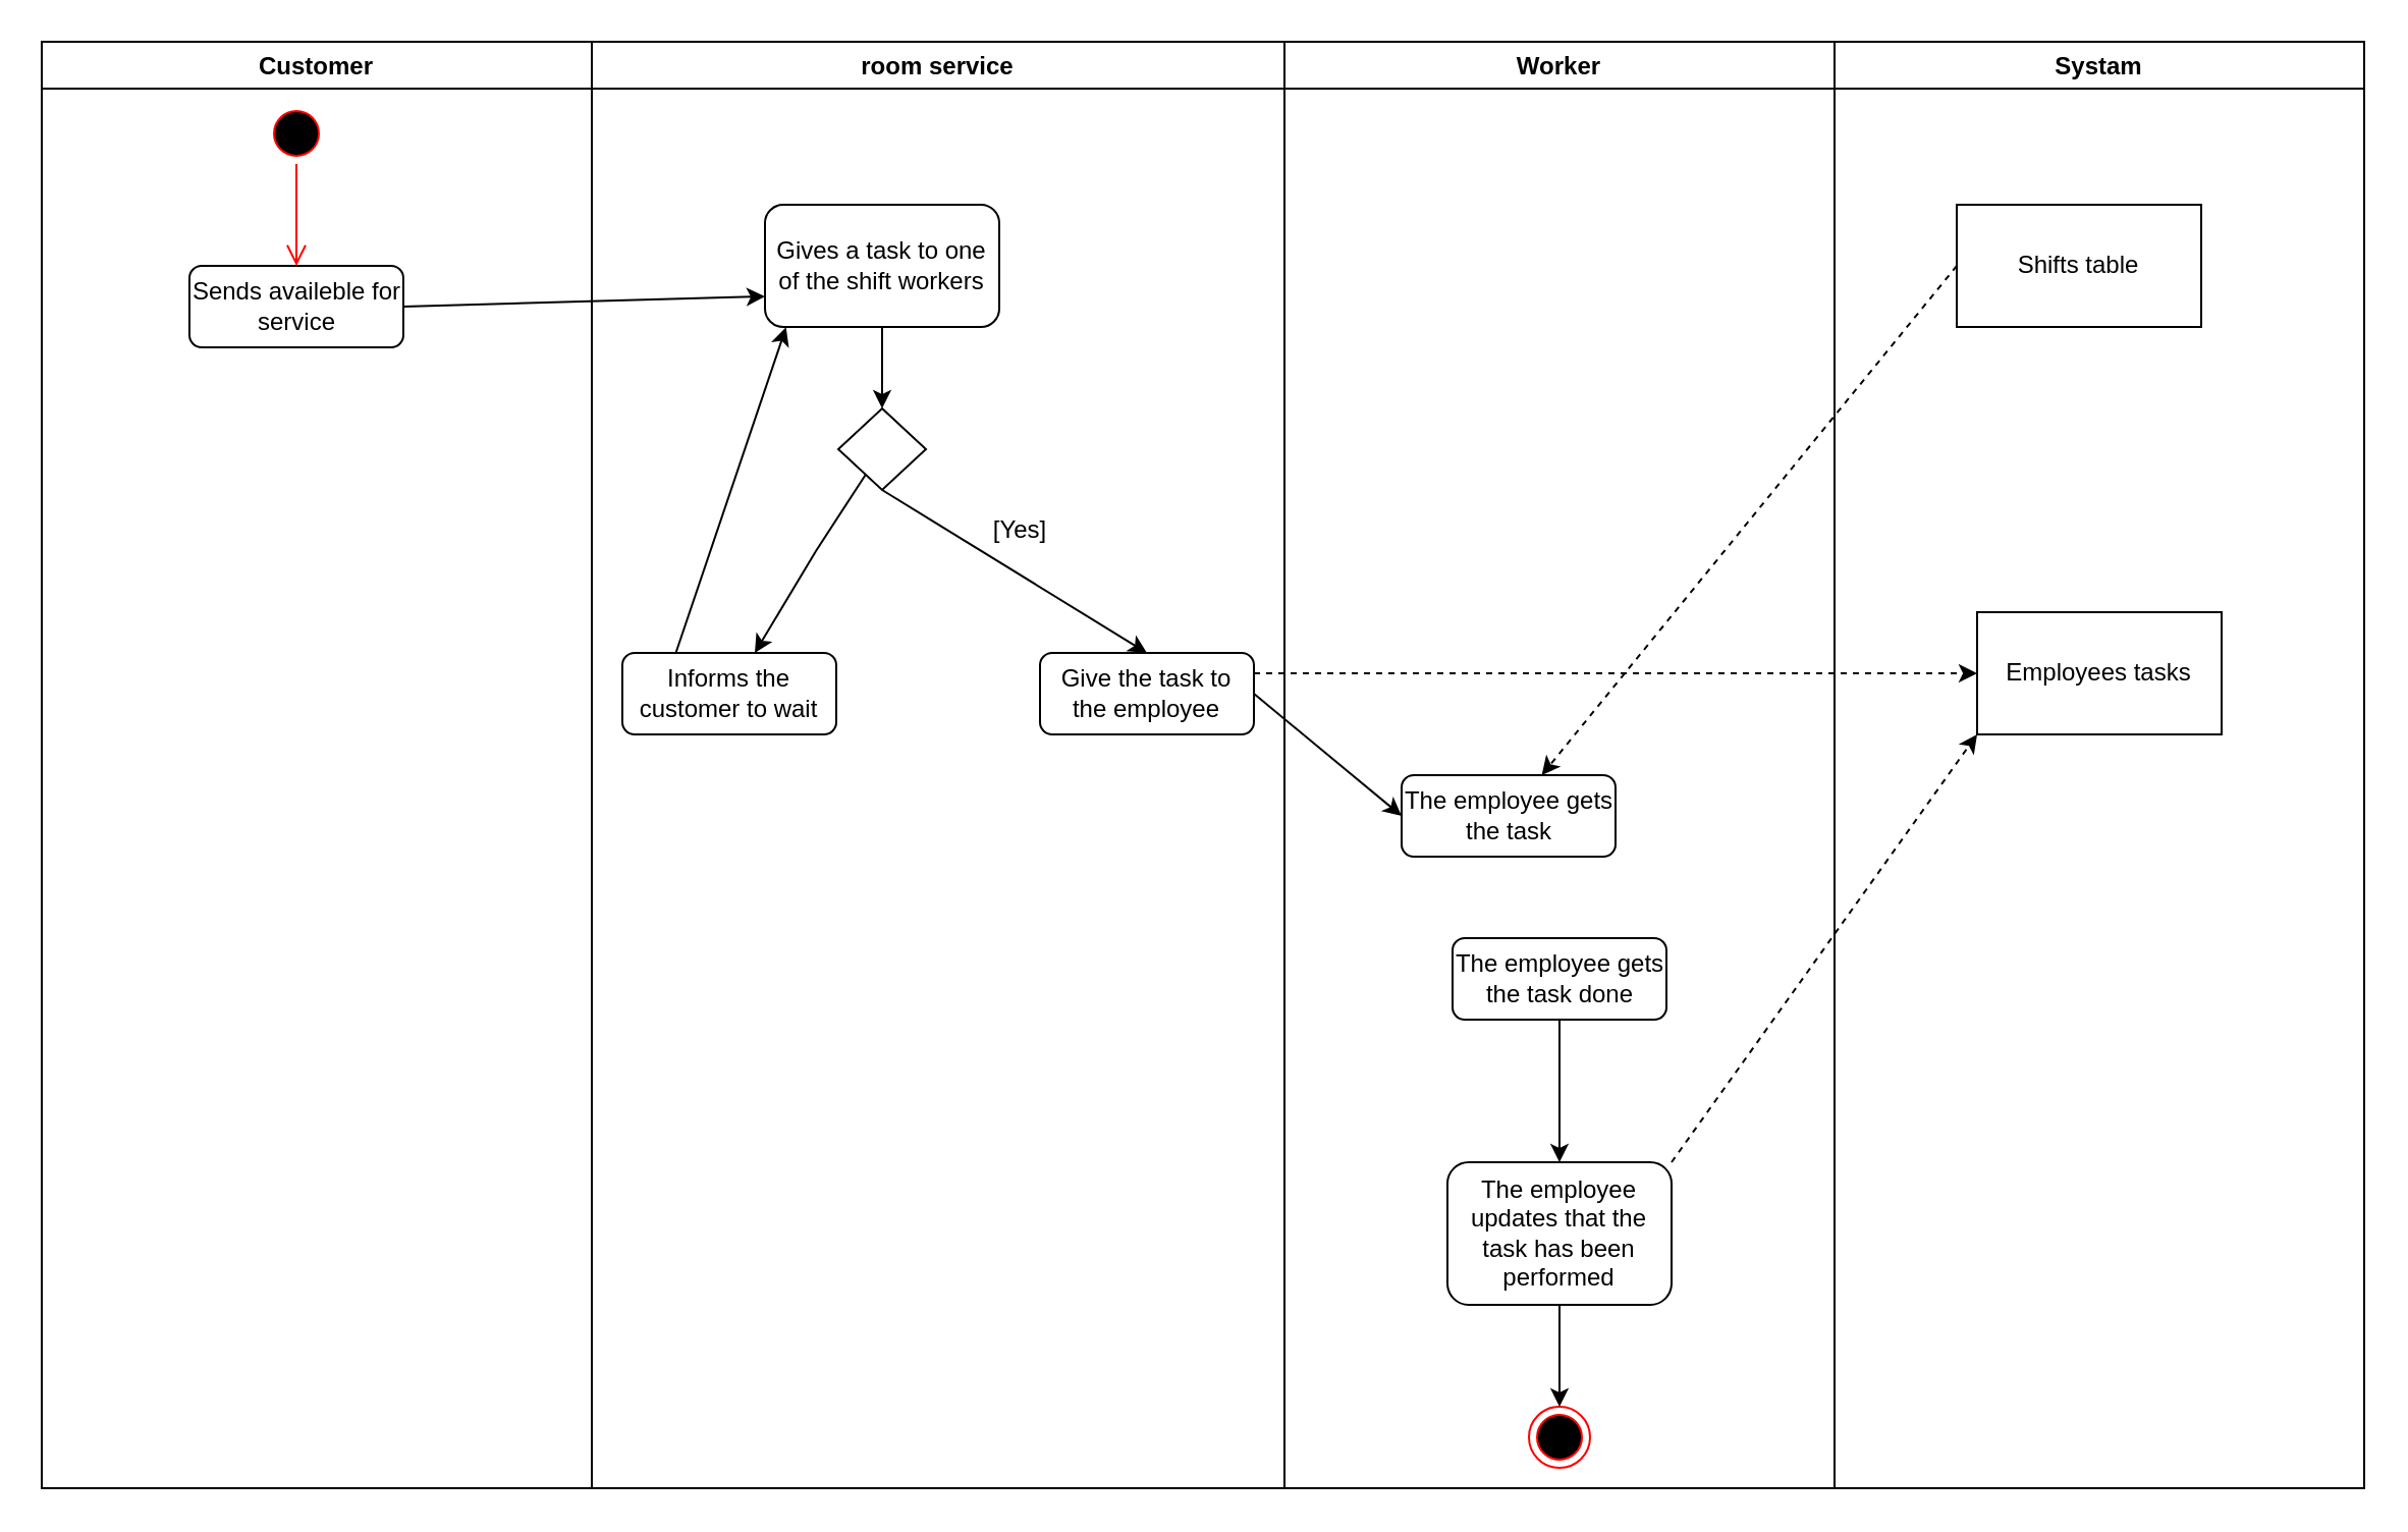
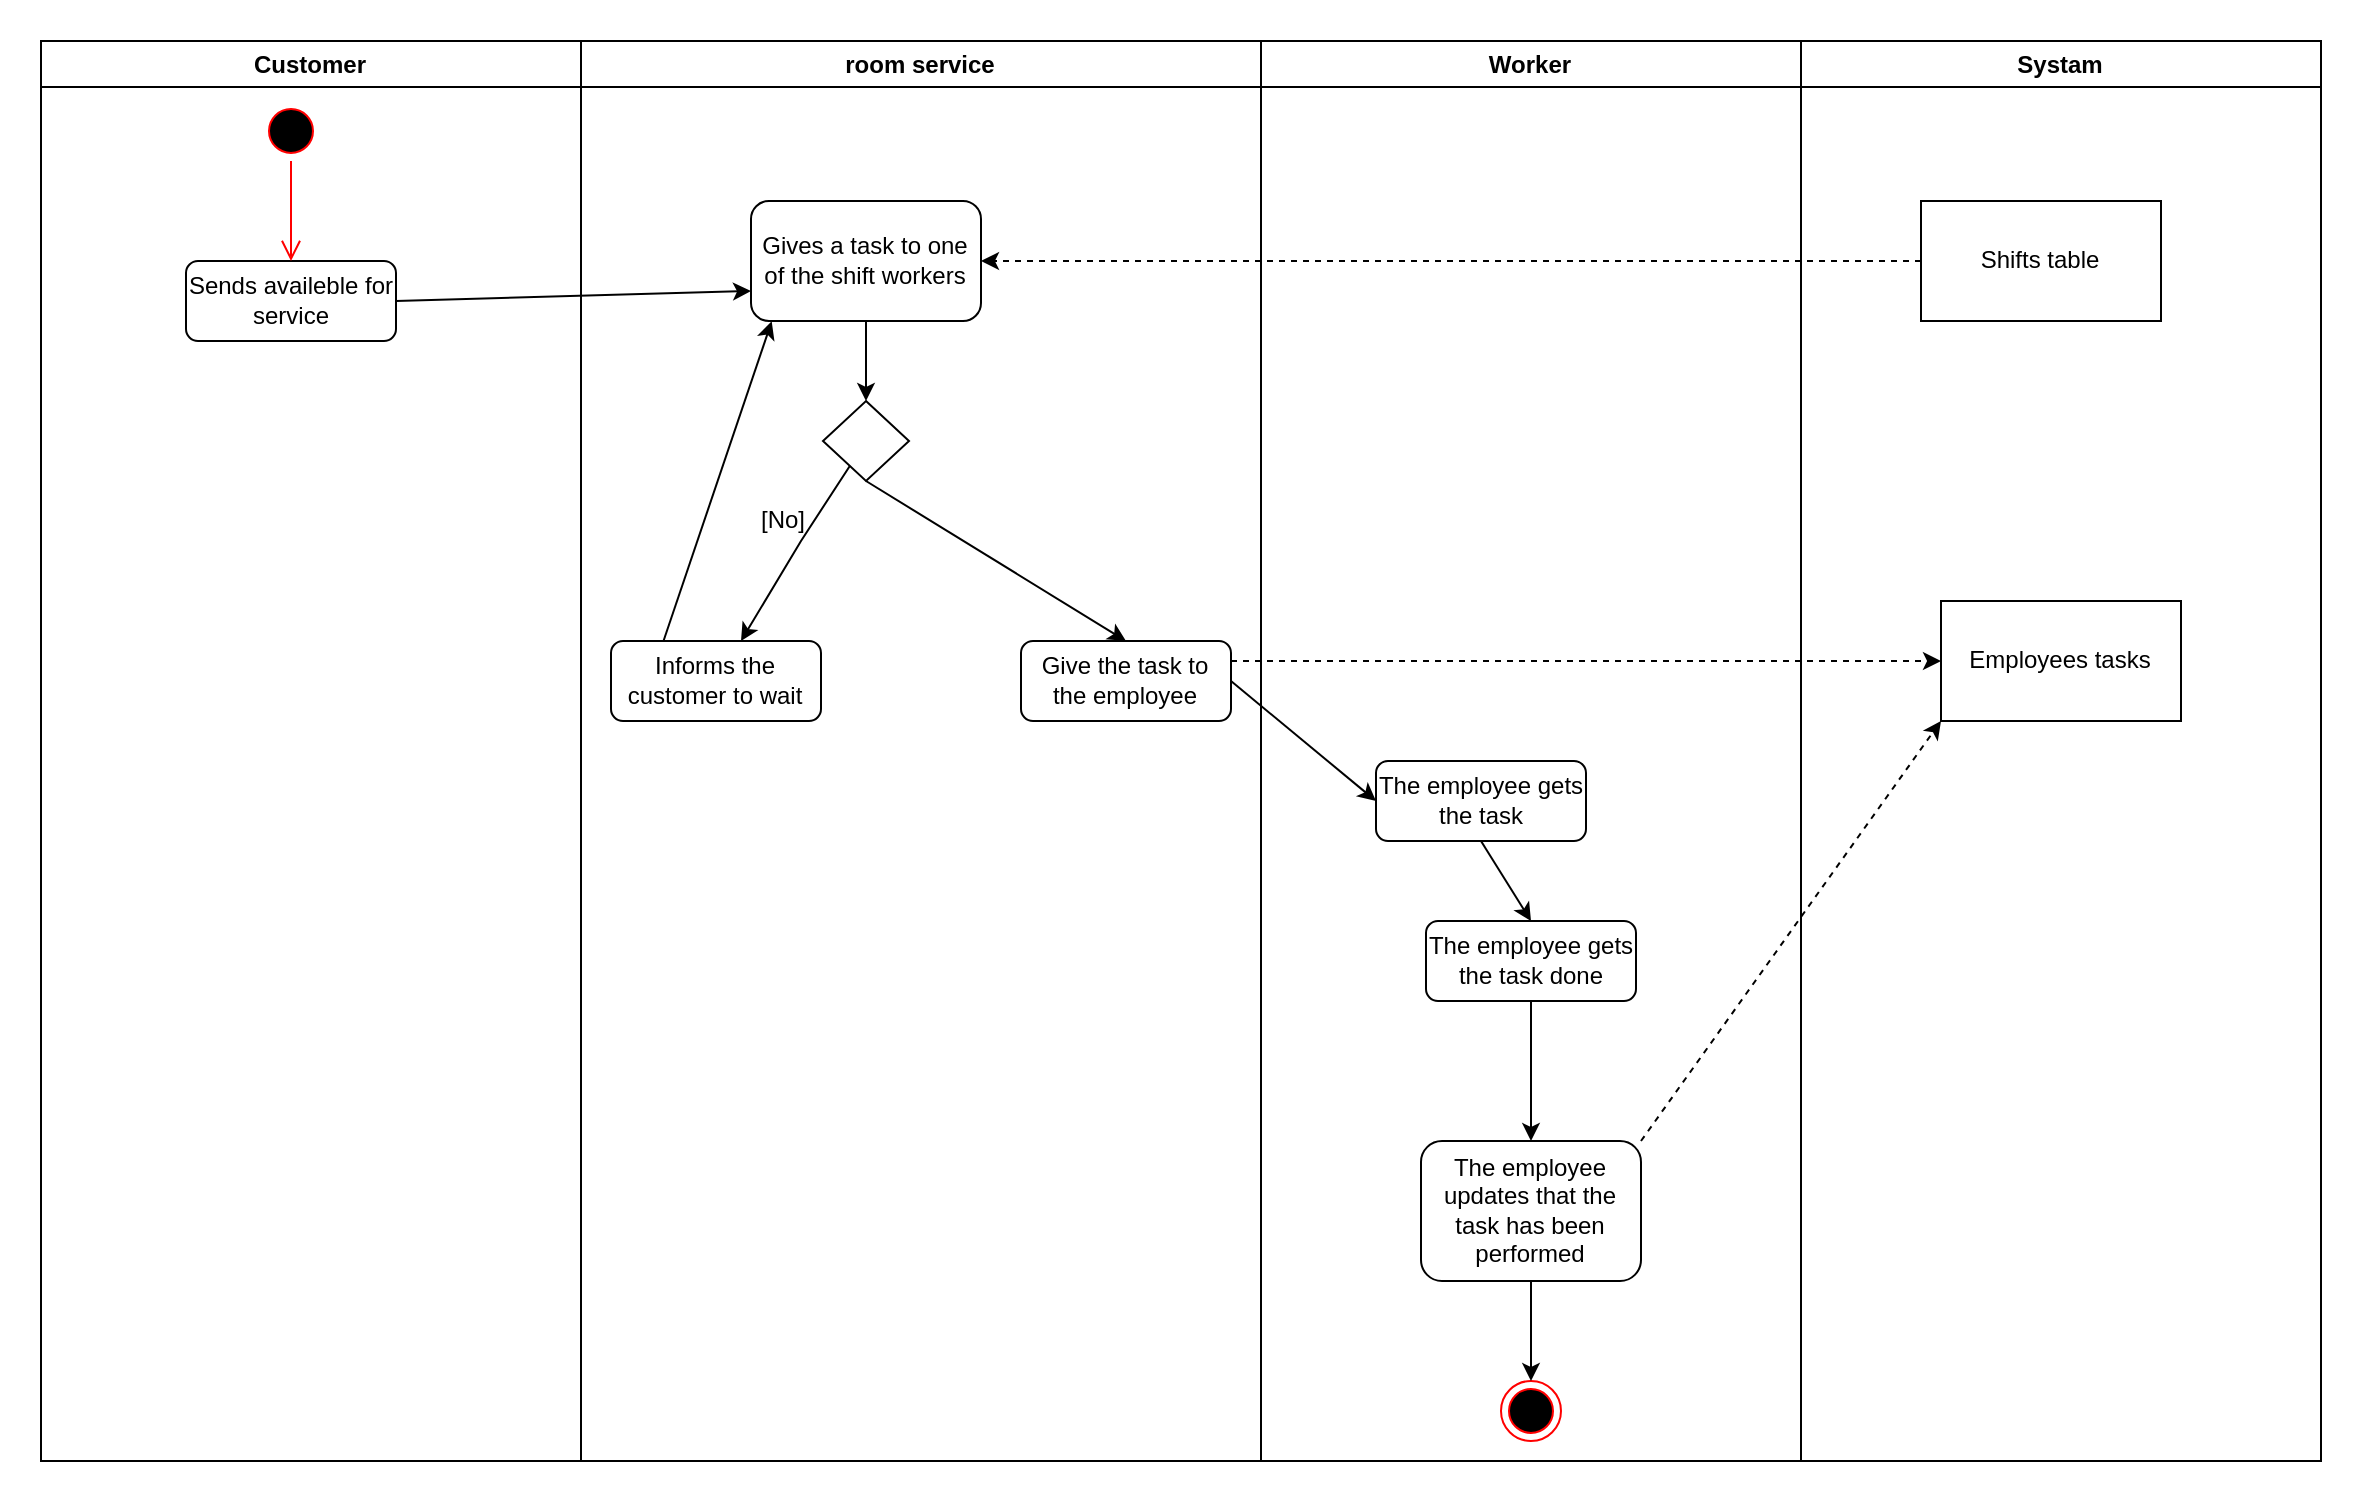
+ <mxCell id="9" value="[No]" style="text;html=1;align=center;verticalAlign=middle;resizable=0;points=[];autosize=1;strokeColor=none;fillColor=none;" parent="2" vertex="1"><mxGeometry x="81" y="230" width="40" height="20" as="geometry" /></mxCell>
- <mxCell id="7" value="[Yes]" style="text;html=1;align=center;verticalAlign=middle;resizable=0;points=[];autosize=1;strokeColor=none;fillColor=none;" parent="2" vertex="1"><mxGeometry x="190" y="230" width="40" height="20" as="geometry" /></mxCell>
- <mxCell id="32" value="" style="endArrow=classic;html=1;rounded=0;dashed=1;exitX=0;exitY=0.5;exitDx=0;exitDy=0;" edge="1" parent="1" source="22" target="13"><mxGeometry width="50" height="50" relative="1" as="geometry"><mxPoint x="940" y="130" as="sourcePoint" /><mxPoint x="975" y="150" as="targetPoint" /></mxGeometry></mxCell>
+ <mxCell id="32" value="" style="endArrow=classic;html=1;rounded=0;dashed=1;entryX=1;entryY=0.5;entryDx=0;entryDy=0;exitX=0;exitY=0.5;exitDx=0;exitDy=0;" edge="1" parent="1" source="22" target="3"><mxGeometry width="50" height="50" relative="1" as="geometry"><mxPoint x="940" y="130" as="sourcePoint" /><mxPoint x="975" y="150" as="targetPoint" /></mxGeometry></mxCell>
+ <mxCell id="15" value="" style="endArrow=classic;html=1;rounded=0;entryX=0.5;entryY=0;entryDx=0;entryDy=0;exitX=0.5;exitY=1;exitDx=0;exitDy=0;" parent="12" source="13" target="14" edge="1"><mxGeometry width="50" height="50" relative="1" as="geometry"><mxPoint x="-70" y="470" as="sourcePoint" /><mxPoint x="-20" y="420" as="targetPoint" /></mxGeometry></mxCell>
